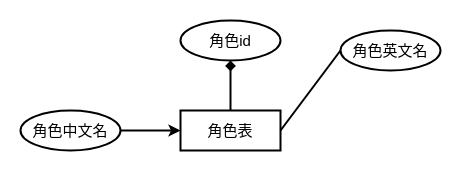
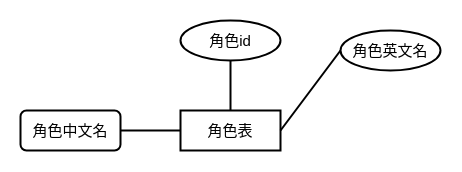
- <mxCell id="6" value="" style="endArrow=diamond;html=1;rounded=0;strokeWidth=2;entryX=0.5;entryY=1;entryDx=0;entryDy=0;exitX=0.5;exitY=0;exitDx=0;exitDy=0;fontSize=15;" edge="1" parent="1" source="2" target="4"><mxGeometry relative="1" as="geometry"><mxPoint x="0" y="10" as="sourcePoint" /><mxPoint x="160" y="10" as="targetPoint" /></mxGeometry></mxCell>
+ <mxCell id="6" value="" style="endArrow=none;html=1;rounded=0;strokeWidth=2;entryX=0.5;entryY=1;entryDx=0;entryDy=0;exitX=0.5;exitY=0;exitDx=0;exitDy=0;fontSize=15;" edge="1" parent="1" source="2" target="4"><mxGeometry relative="1" as="geometry"><mxPoint x="0" y="10" as="sourcePoint" /><mxPoint x="160" y="10" as="targetPoint" /></mxGeometry></mxCell>
- <mxCell id="3" value="角色中文名" style="ellipse;whiteSpace=wrap;html=1;align=center;strokeWidth=2;fontSize=15;" vertex="1" parent="1"><mxGeometry x="20" y="110" width="100" height="40" as="geometry" /></mxCell>
+ <mxCell id="3" value="角色中文名" style="whiteSpace=wrap;html=1;align=center;strokeWidth=2;fontSize=15;rounded=1;" vertex="1" parent="1"><mxGeometry x="20" y="110" width="100" height="40" as="geometry" /></mxCell>
- <mxCell id="7" value="" style="endArrow=classic;html=1;rounded=0;strokeWidth=2;entryX=0;entryY=0.5;entryDx=0;entryDy=0;exitX=1;exitY=0.5;exitDx=0;exitDy=0;fontSize=15;" edge="1" parent="1" target="2" source="3"><mxGeometry relative="1" as="geometry"><mxPoint x="120" y="130" as="sourcePoint" /><mxPoint x="240" y="70" as="targetPoint" /></mxGeometry></mxCell>
+ <mxCell id="7" value="" style="endArrow=none;html=1;rounded=0;strokeWidth=2;entryX=0;entryY=0.5;entryDx=0;entryDy=0;exitX=1;exitY=0.5;exitDx=0;exitDy=0;fontSize=15;" edge="1" parent="1" target="2" source="3"><mxGeometry relative="1" as="geometry"><mxPoint x="120" y="130" as="sourcePoint" /><mxPoint x="240" y="70" as="targetPoint" /></mxGeometry></mxCell>
